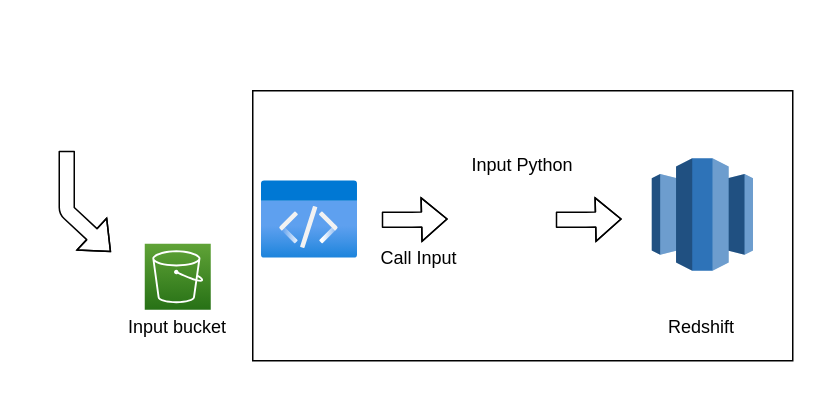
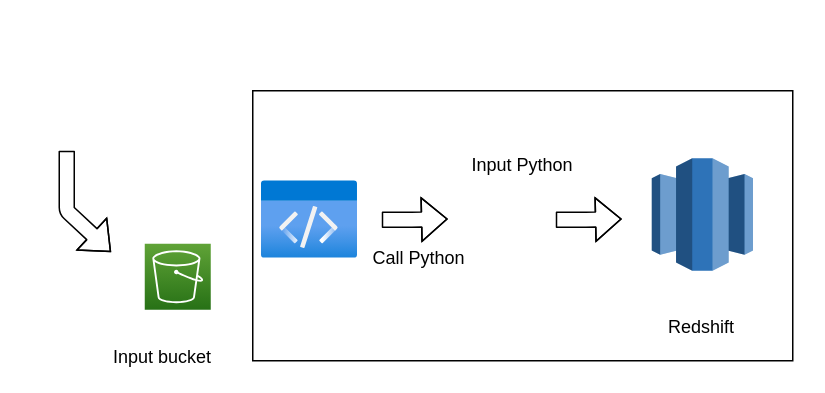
- <mxCell id="12" value="Call Input" style="text;html=1;strokeColor=none;fillColor=none;align=center;verticalAlign=middle;whiteSpace=wrap;rounded=0;shadow=0;" vertex="1" parent="1"><mxGeometry x="234" y="162" width="90" height="20" as="geometry" /></mxCell>
+ <mxCell id="12" value="Call Python" style="text;html=1;strokeColor=none;fillColor=none;align=center;verticalAlign=middle;whiteSpace=wrap;rounded=0;shadow=0;" vertex="1" parent="1"><mxGeometry x="234" y="162" width="90" height="20" as="geometry" /></mxCell>
- <mxCell id="15" value="Input bucket" style="text;html=1;strokeColor=none;fillColor=none;align=center;verticalAlign=middle;whiteSpace=wrap;rounded=0;shadow=0;" vertex="1" parent="1"><mxGeometry x="73" y="208" width="90" height="20" as="geometry" /></mxCell>
+ <mxCell id="15" value="Input bucket" style="text;html=1;strokeColor=none;fillColor=none;align=center;verticalAlign=middle;whiteSpace=wrap;rounded=0;shadow=0;" vertex="1" parent="1"><mxGeometry x="63" y="228" width="90" height="20" as="geometry" /></mxCell>
